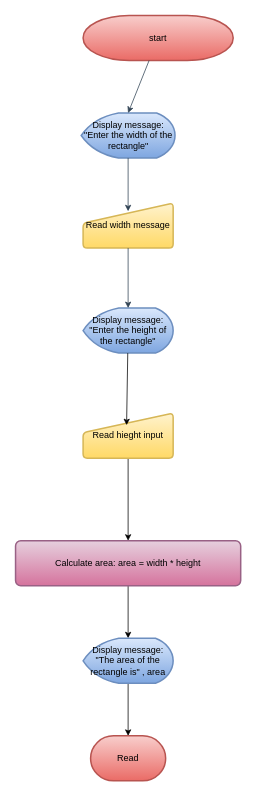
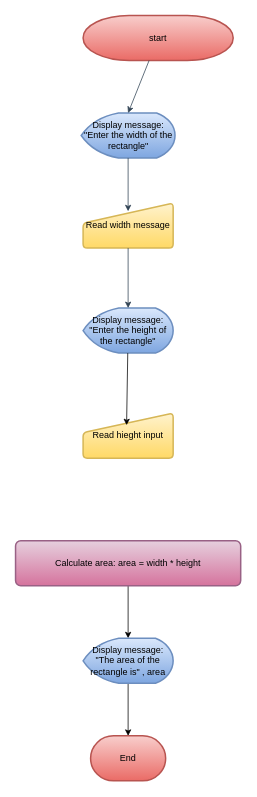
- <mxCell id="9" value="" style="edgeStyle=none;html=1;" edge="1" parent="1" source="10" target="12"><mxGeometry relative="1" as="geometry" /></mxCell>
- <mxCell id="15" value="Read" style="strokeWidth=2;html=1;shape=mxgraph.flowchart.terminator;whiteSpace=wrap;fillColor=#f8cecc;gradientColor=#ea6b66;strokeColor=#b85450;" vertex="1" parent="1"><mxGeometry x="120" y="980" width="100" height="60" as="geometry" /></mxCell>
+ <mxCell id="15" value="End" style="strokeWidth=2;html=1;shape=mxgraph.flowchart.terminator;whiteSpace=wrap;fillColor=#f8cecc;gradientColor=#ea6b66;strokeColor=#b85450;" vertex="1" parent="1"><mxGeometry x="120" y="980" width="100" height="60" as="geometry" /></mxCell>
